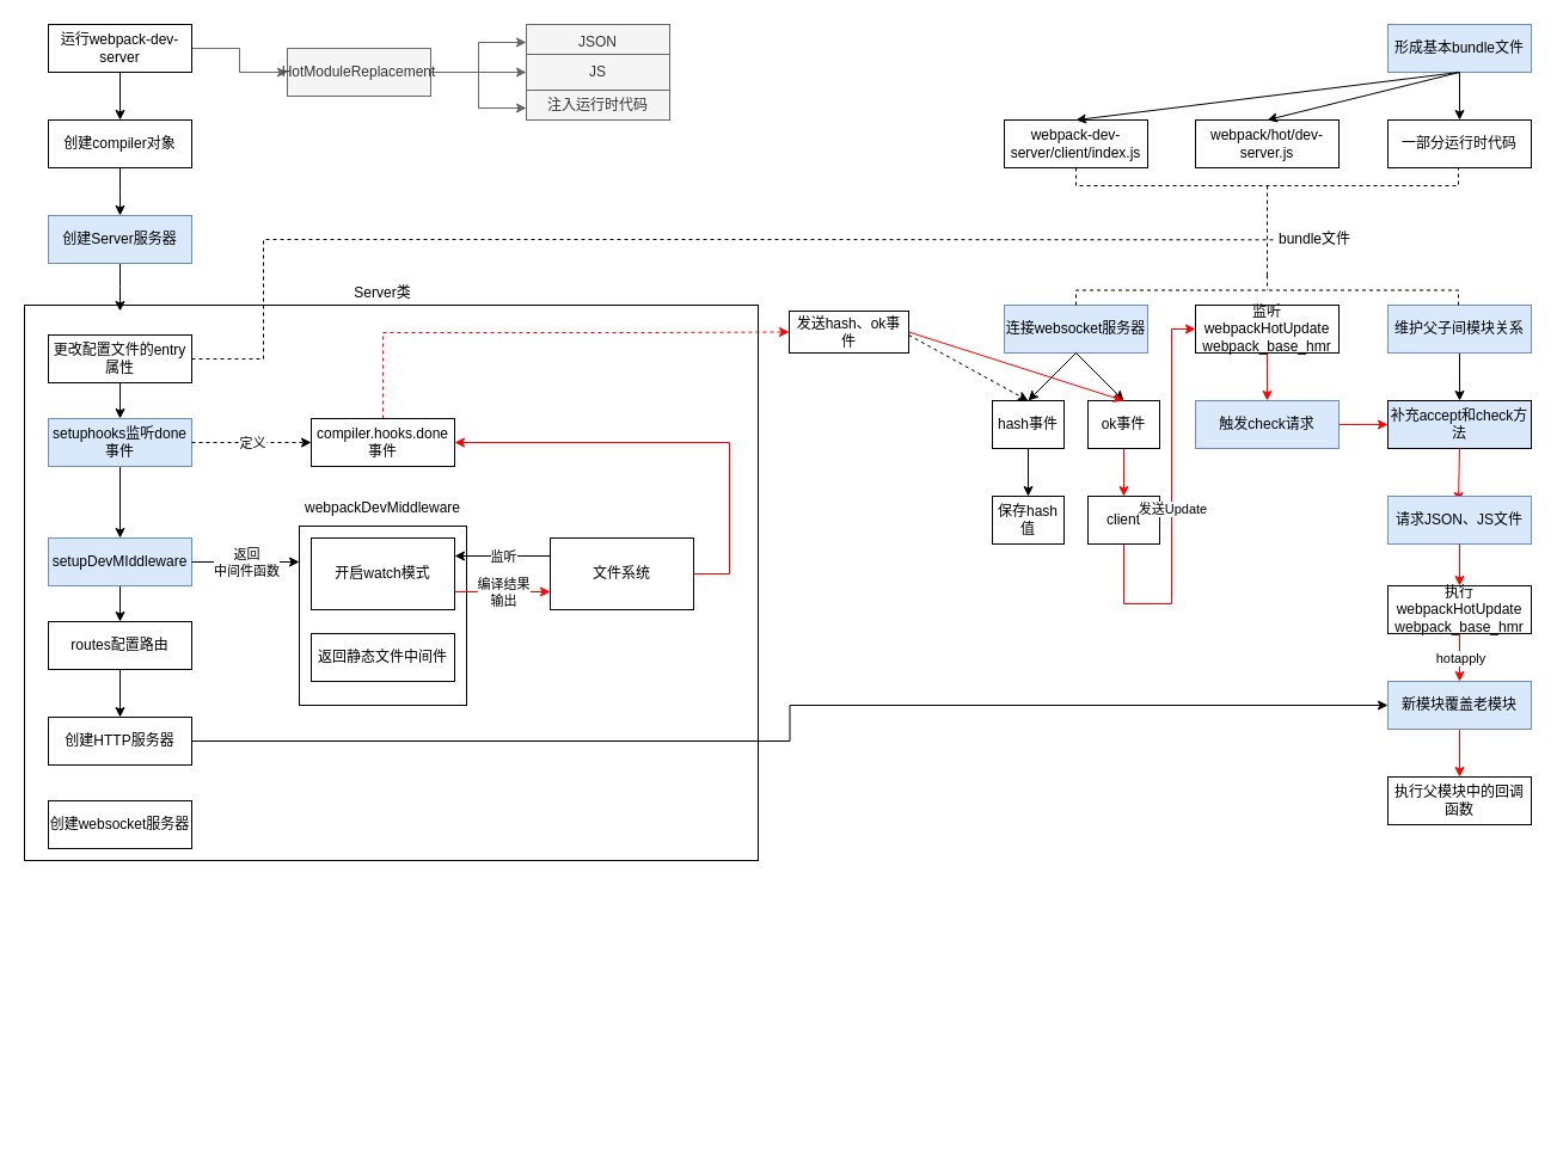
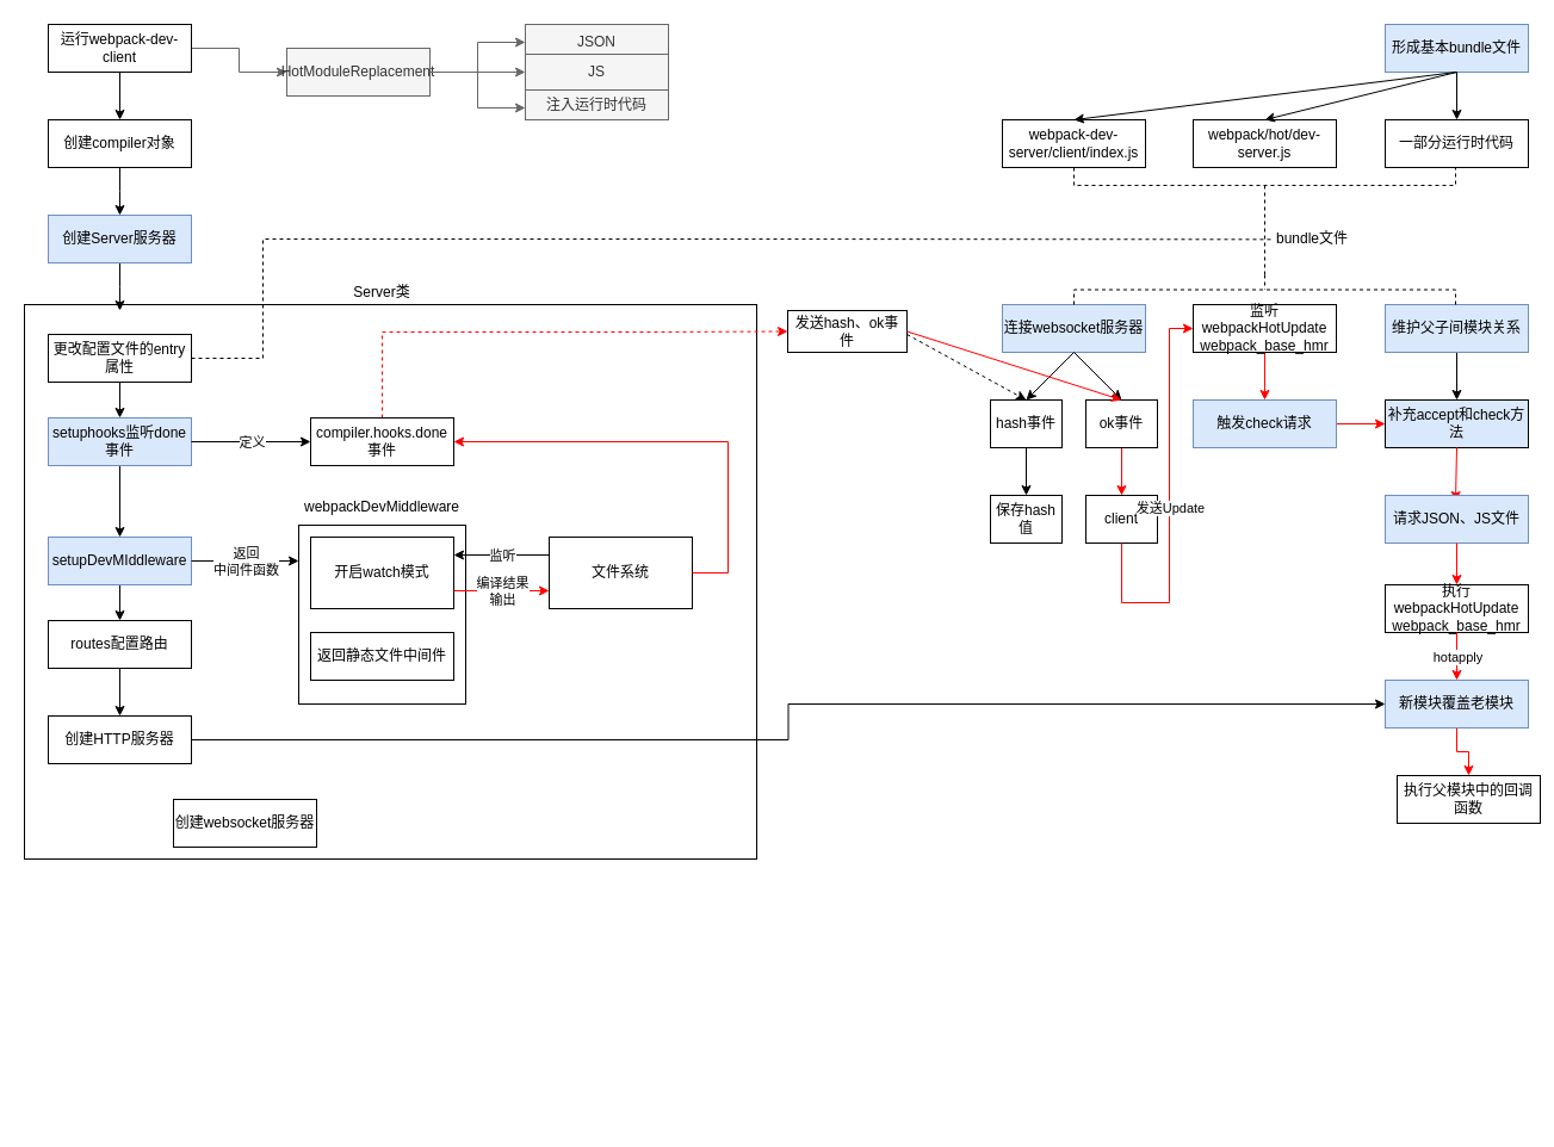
- <mxCell id="4" value="运行webpack-dev-server" style="rounded=0;whiteSpace=wrap;html=1;" parent="1" vertex="1"><mxGeometry x="40" width="120" height="40" as="geometry" y="20" /></mxCell>
+ <mxCell id="4" value="运行webpack-dev-client" style="rounded=0;whiteSpace=wrap;html=1;" parent="1" vertex="1"><mxGeometry x="40" width="120" height="40" as="geometry" y="20" /></mxCell>
- <mxCell id="31" value="" style="endArrow=classic;html=1;rounded=0;exitX=1;exitY=0.5;exitDx=0;exitDy=0;entryX=0;entryY=0.5;entryDx=0;entryDy=0;dashed=1;" parent="1" source="11" target="23" edge="1"><mxGeometry relative="1" as="geometry"><mxPoint x="270" y="450" as="sourcePoint" /><mxPoint x="370" y="450" as="targetPoint" /></mxGeometry></mxCell>
+ <mxCell id="31" value="" style="endArrow=classic;html=1;rounded=0;exitX=1;exitY=0.5;exitDx=0;exitDy=0;entryX=0;entryY=0.5;entryDx=0;entryDy=0;" parent="1" source="11" target="23" edge="1"><mxGeometry relative="1" as="geometry"><mxPoint x="270" y="450" as="sourcePoint" /><mxPoint x="370" y="450" as="targetPoint" /></mxGeometry></mxCell>
- <mxCell id="76" value="执行父模块中的回调函数" style="whiteSpace=wrap;html=1;rounded=0;" parent="1" vertex="1"><mxGeometry x="1161" y="650" width="120" height="40" as="geometry" /></mxCell>
+ <mxCell id="76" value="执行父模块中的回调函数" style="whiteSpace=wrap;html=1;rounded=0;" parent="1" vertex="1"><mxGeometry x="1171" y="650" width="120" height="40" as="geometry" /></mxCell>
- <mxCell id="29" value="创建websocket服务器" style="whiteSpace=wrap;html=1;rounded=0;" parent="1" vertex="1"><mxGeometry x="40" y="670" width="120" height="40" as="geometry" /></mxCell>
+ <mxCell id="29" value="创建websocket服务器" style="whiteSpace=wrap;html=1;rounded=0;" parent="1" vertex="1"><mxGeometry x="145" y="670" width="120" height="40" as="geometry" /></mxCell>
